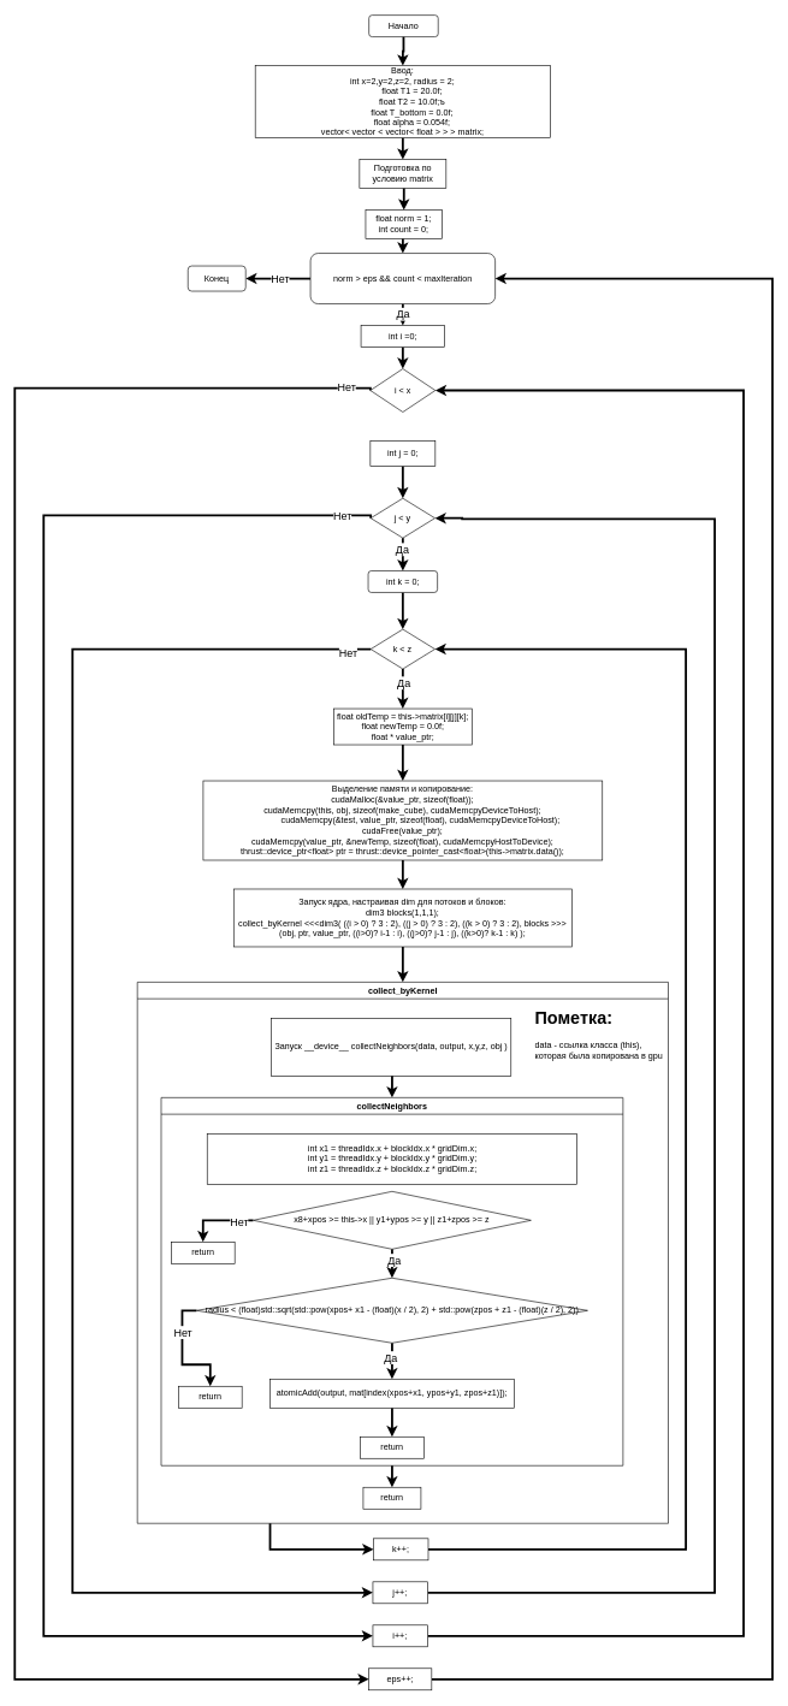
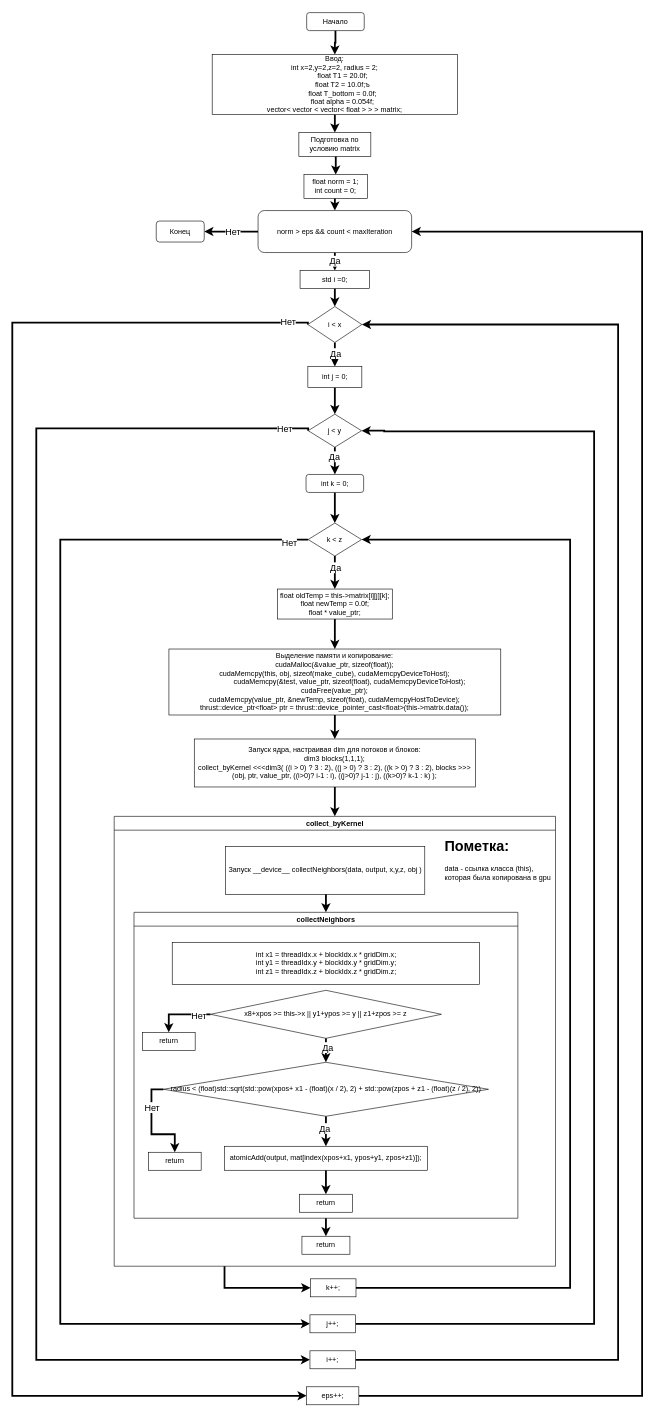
- <mxCell id="17" value="int i =0;" style="rounded=0;whiteSpace=wrap;html=1;" vertex="1" parent="1"><mxGeometry x="499.76" y="450" width="116" height="30" as="geometry" /></mxCell>
+ <mxCell id="17" value="std i =0;" style="rounded=0;whiteSpace=wrap;html=1;" vertex="1" parent="1"><mxGeometry x="499.76" y="450" width="116" height="30" as="geometry" /></mxCell>
+ <mxCell id="11" style="edgeStyle=orthogonalEdgeStyle;rounded=0;orthogonalLoop=1;jettySize=auto;html=1;exitX=0.5;exitY=1;exitDx=0;exitDy=0;strokeWidth=3;entryX=0.5;entryY=0;entryDx=0;entryDy=0;" edge="1" parent="1" source="15" target="72"><mxGeometry relative="1" as="geometry"><mxPoint x="620" y="670" as="targetPoint" /></mxGeometry></mxCell>
+ <mxCell id="12" value="&lt;font style=&quot;font-size: 15px;&quot;&gt;Да&lt;/font&gt;" style="edgeLabel;html=1;align=center;verticalAlign=middle;resizable=0;points=[];" vertex="1" connectable="0" parent="11"><mxGeometry x="-0.115" y="1" relative="1" as="geometry"><mxPoint as="offset" /></mxGeometry></mxCell>
